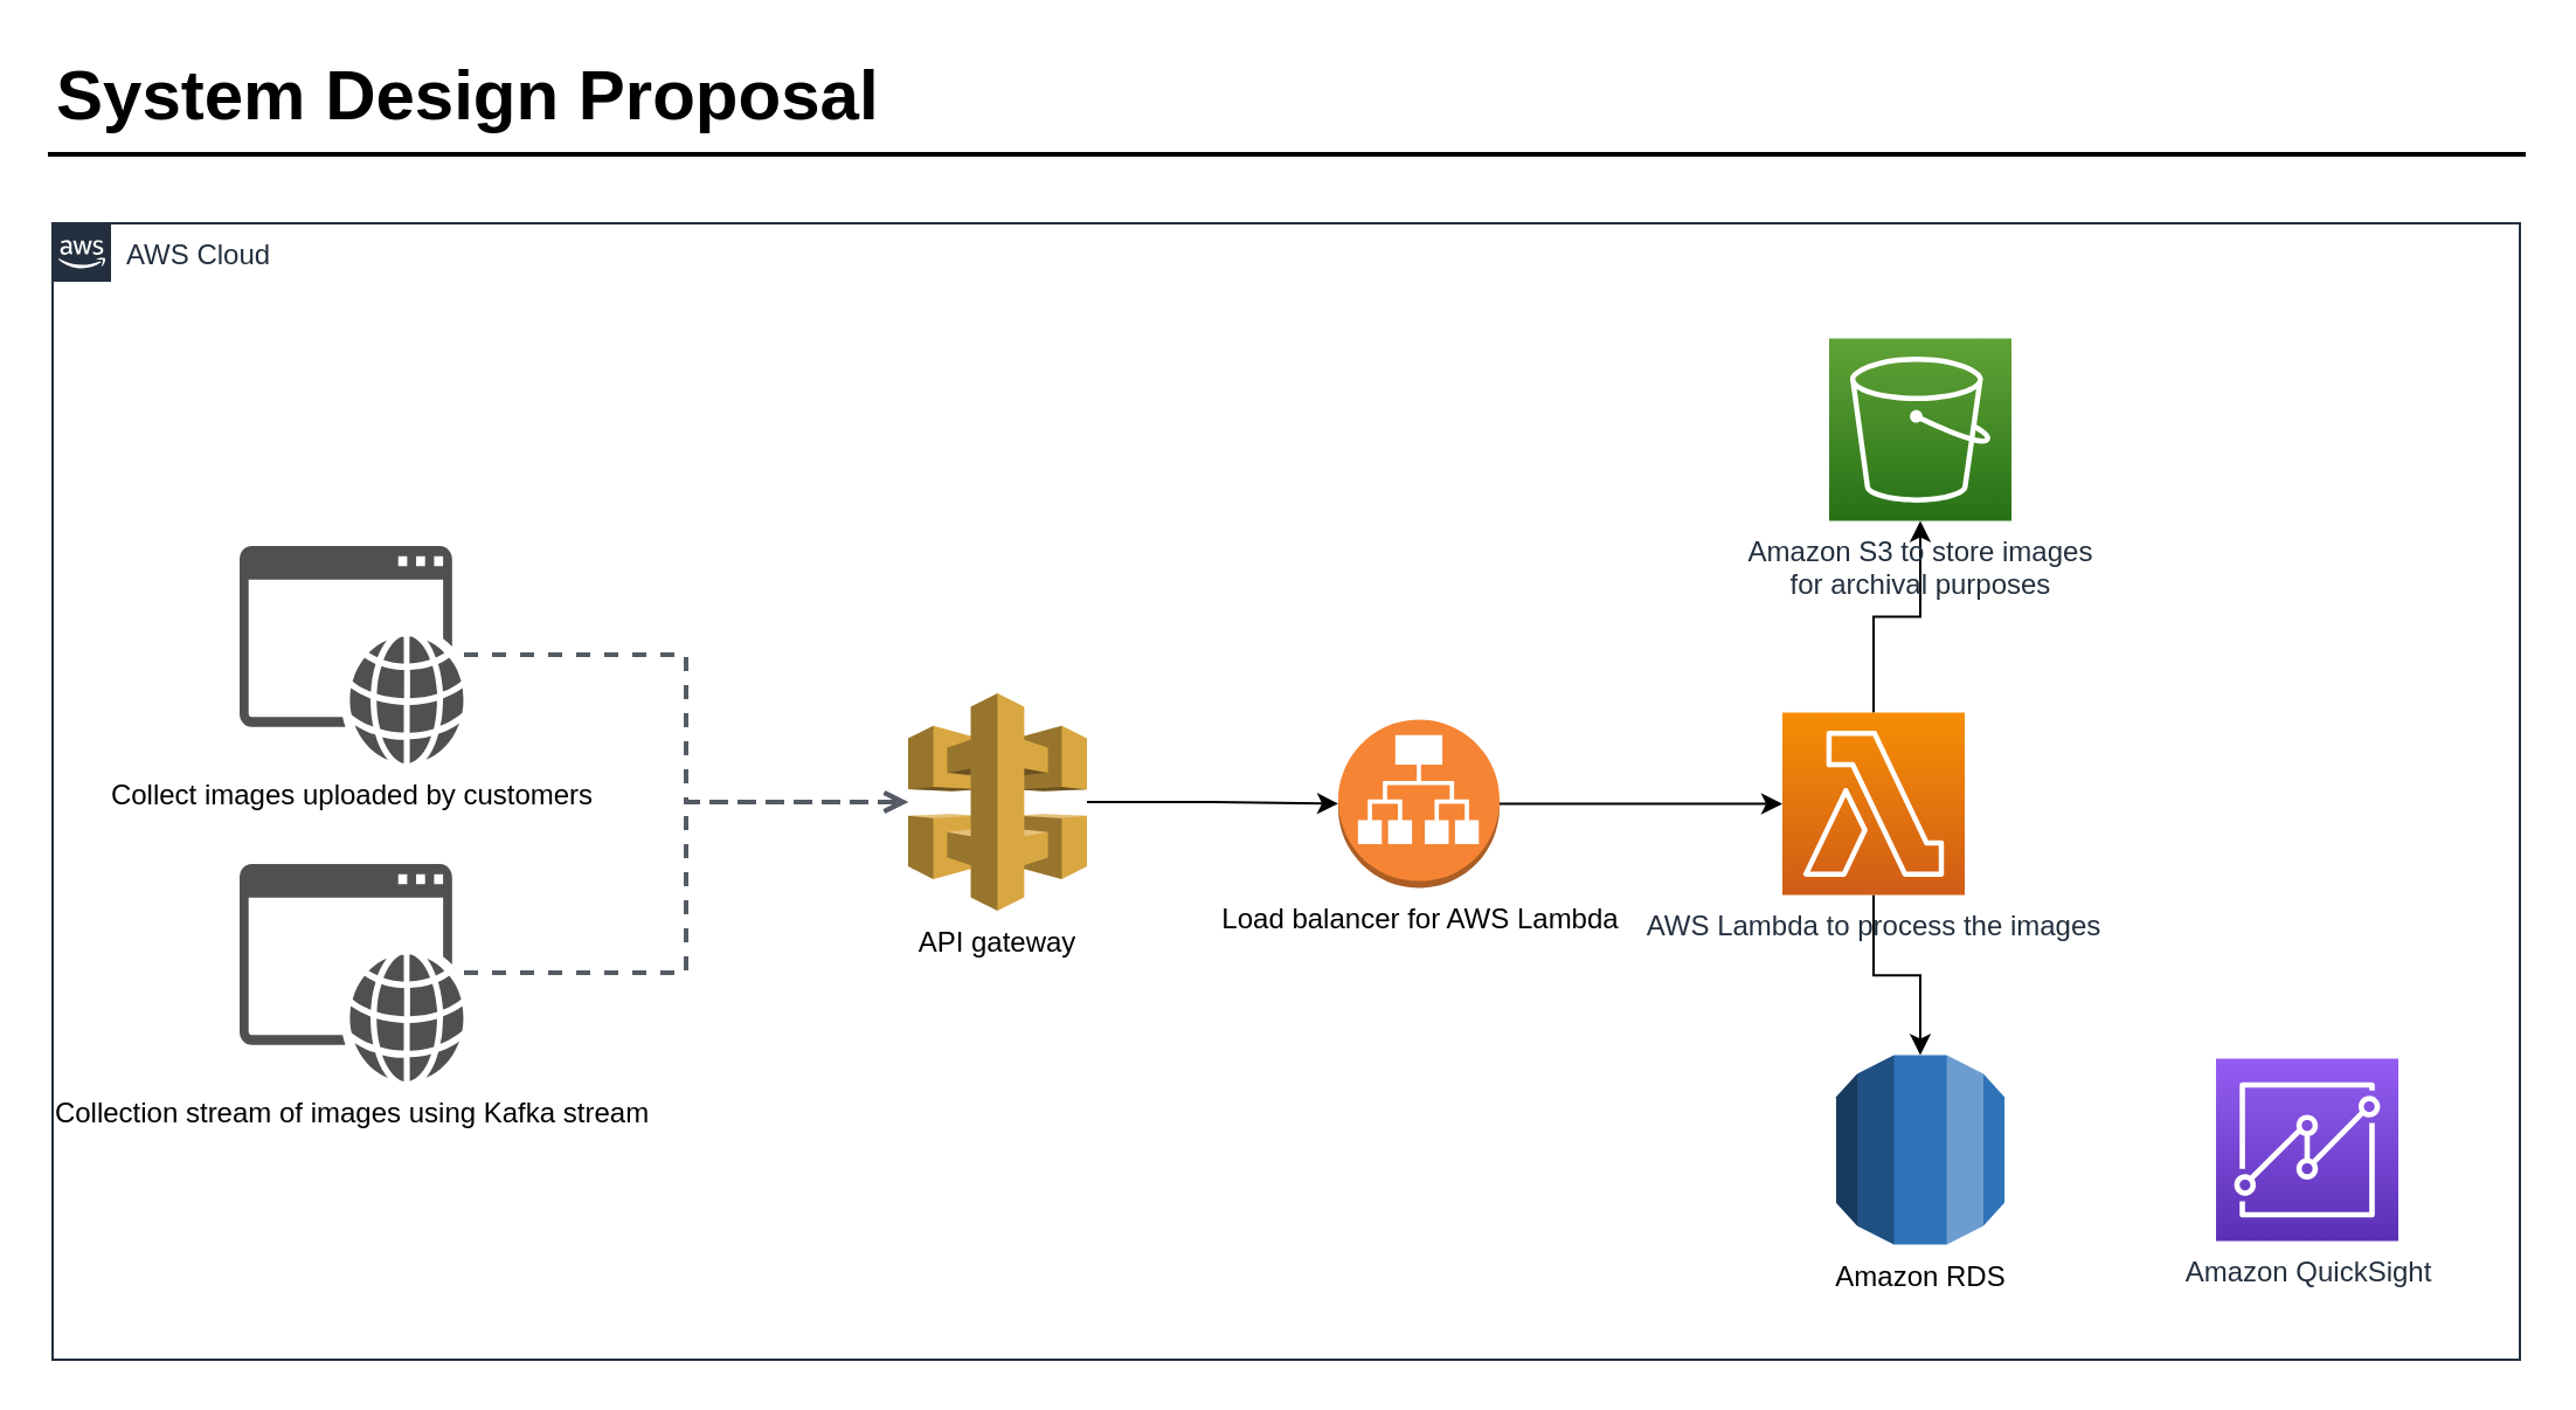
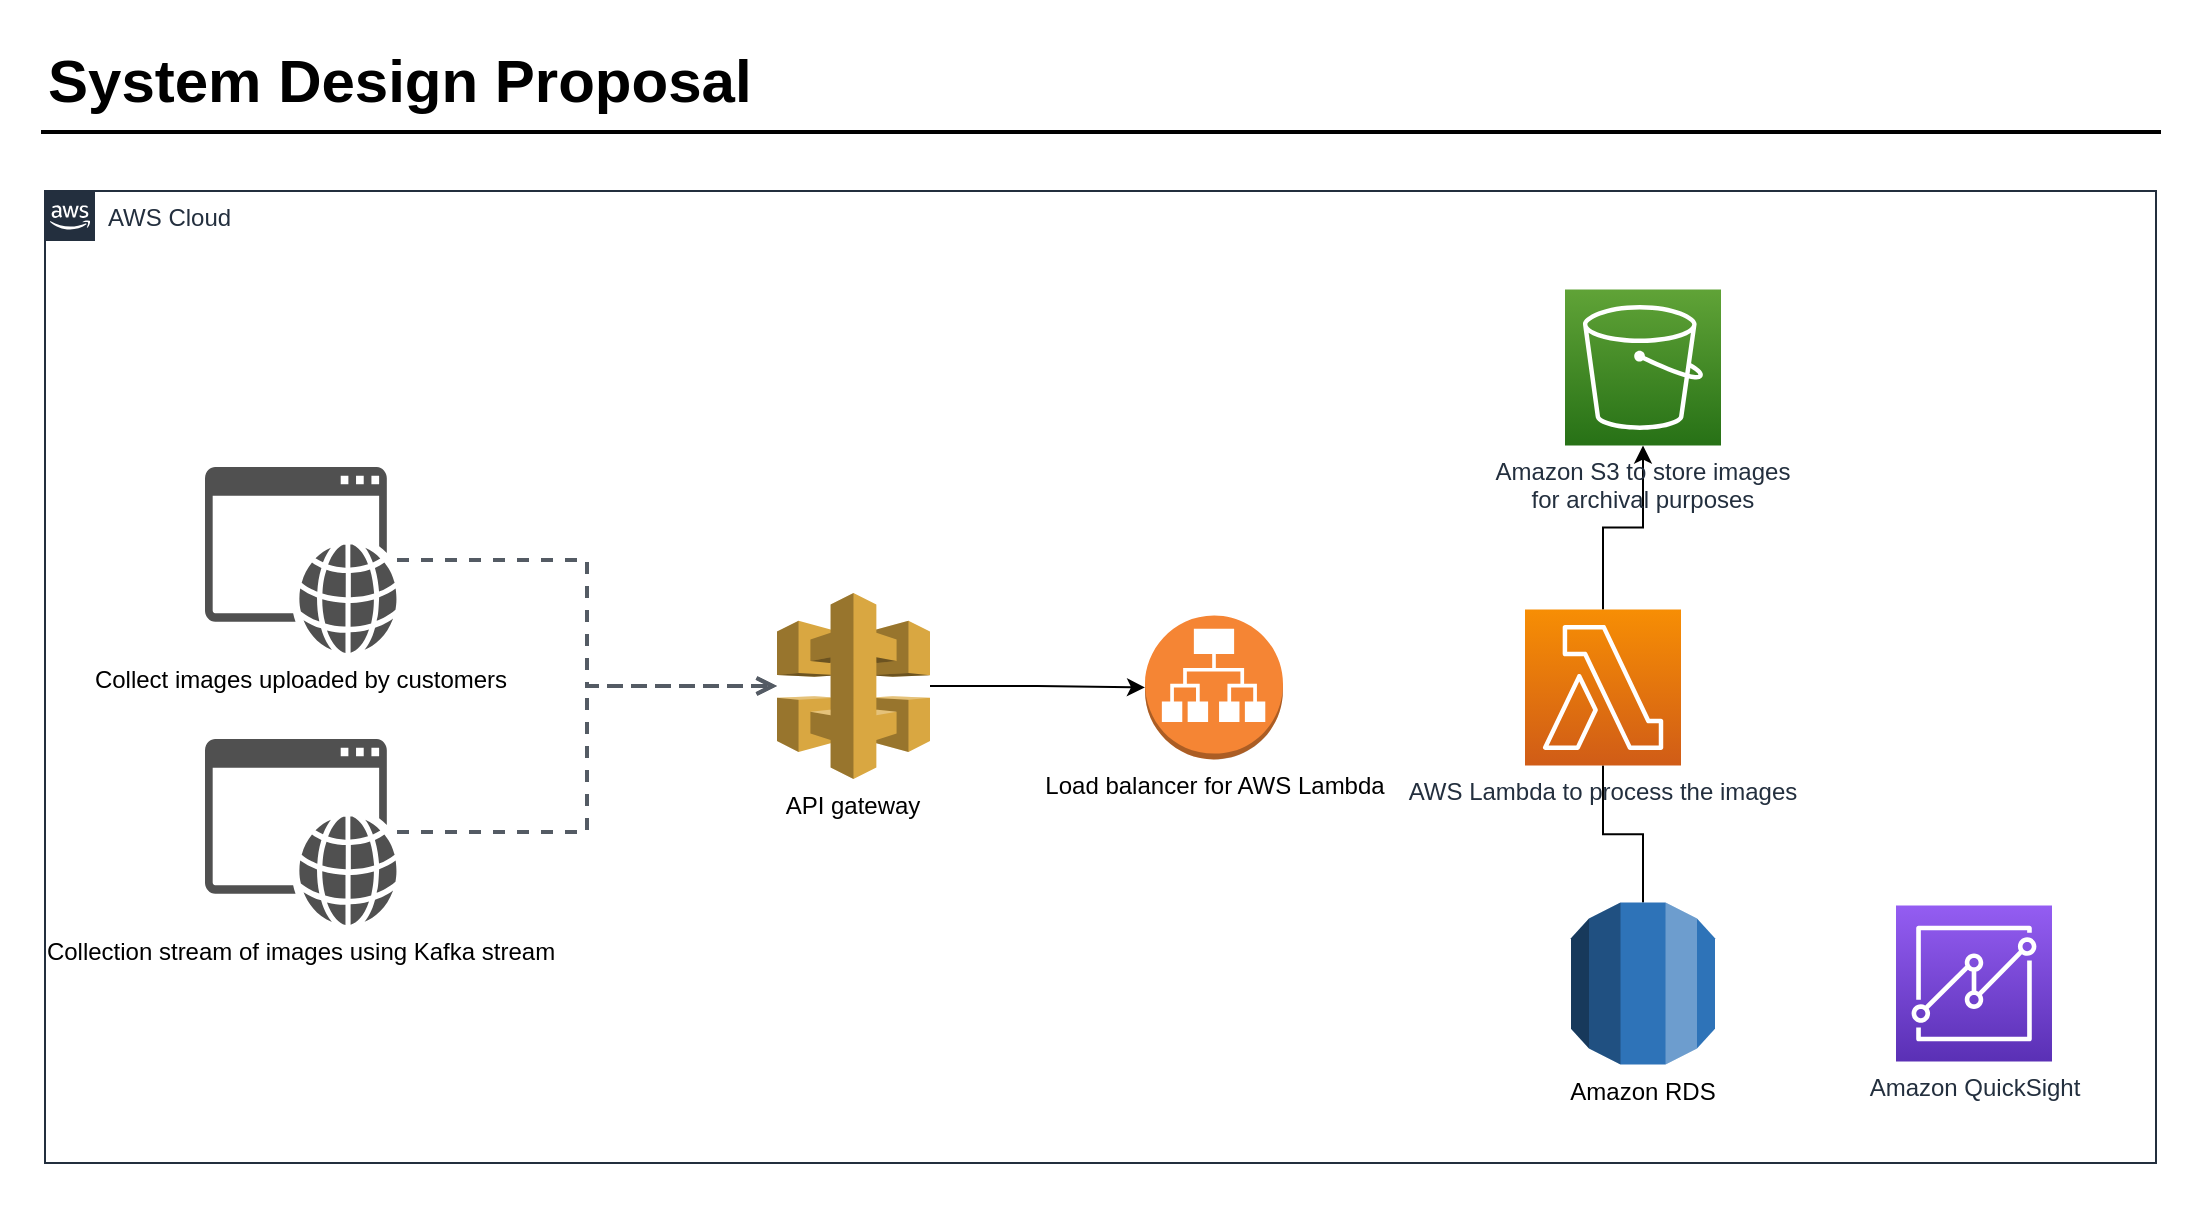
- <mxCell id="17" style="edgeStyle=orthogonalEdgeStyle;rounded=0;orthogonalLoop=1;jettySize=auto;html=1;" edge="1" parent="1" source="18" target="14"><mxGeometry relative="1" as="geometry" /></mxCell>
- <mxCell id="12" style="edgeStyle=orthogonalEdgeStyle;rounded=0;orthogonalLoop=1;jettySize=auto;html=1;" edge="1" parent="1" source="14" target="16"><mxGeometry relative="1" as="geometry" /></mxCell>
+ <mxCell id="12" style="edgeStyle=orthogonalEdgeStyle;rounded=0;orthogonalLoop=1;jettySize=auto;html=1;endArrow=none;" edge="1" parent="1" source="14" target="16"><mxGeometry relative="1" as="geometry" /></mxCell>
